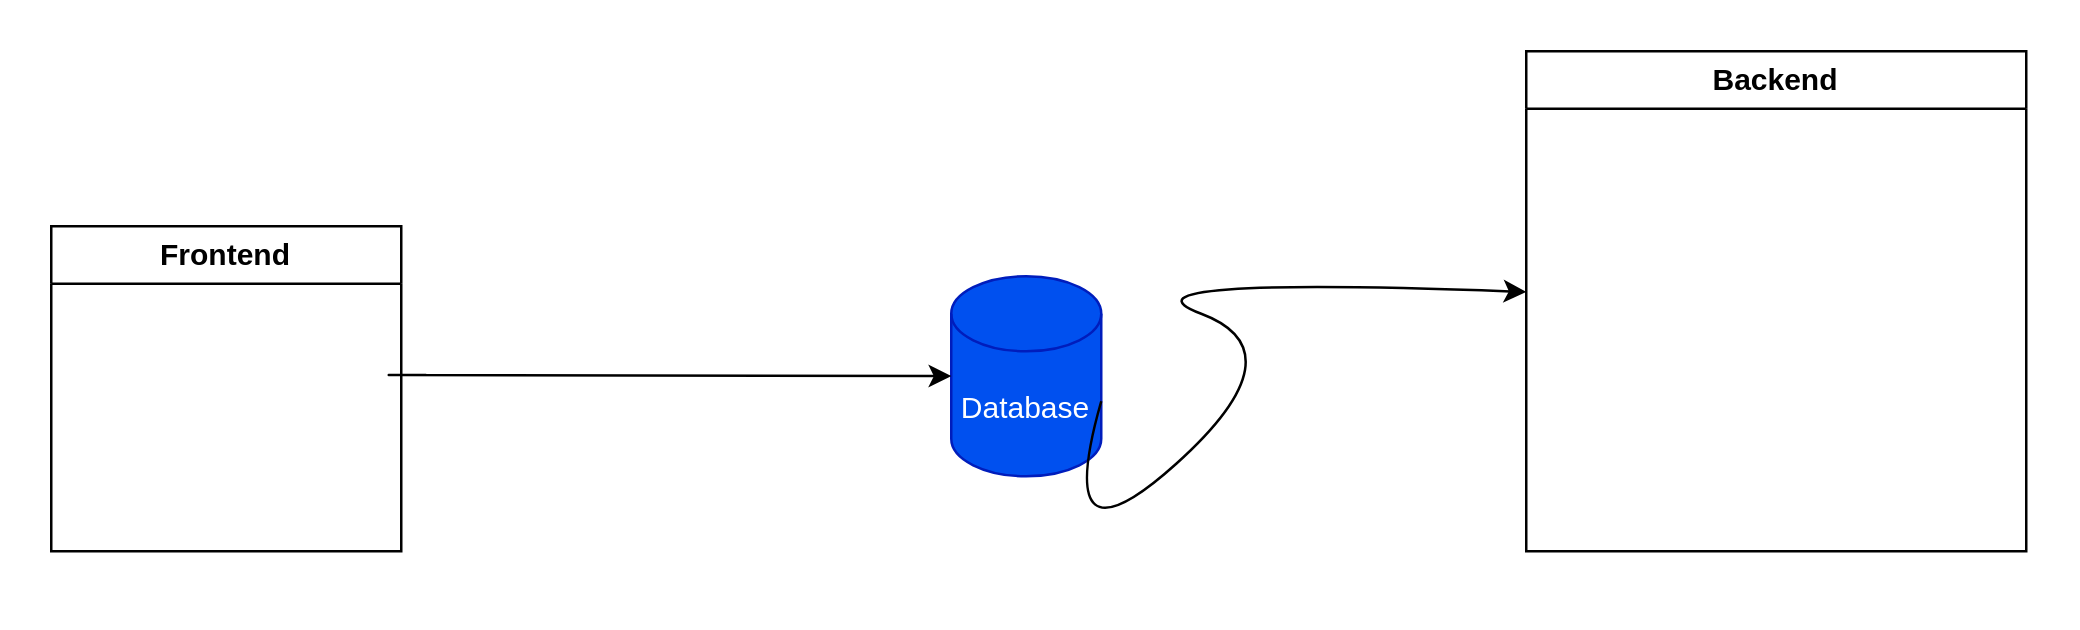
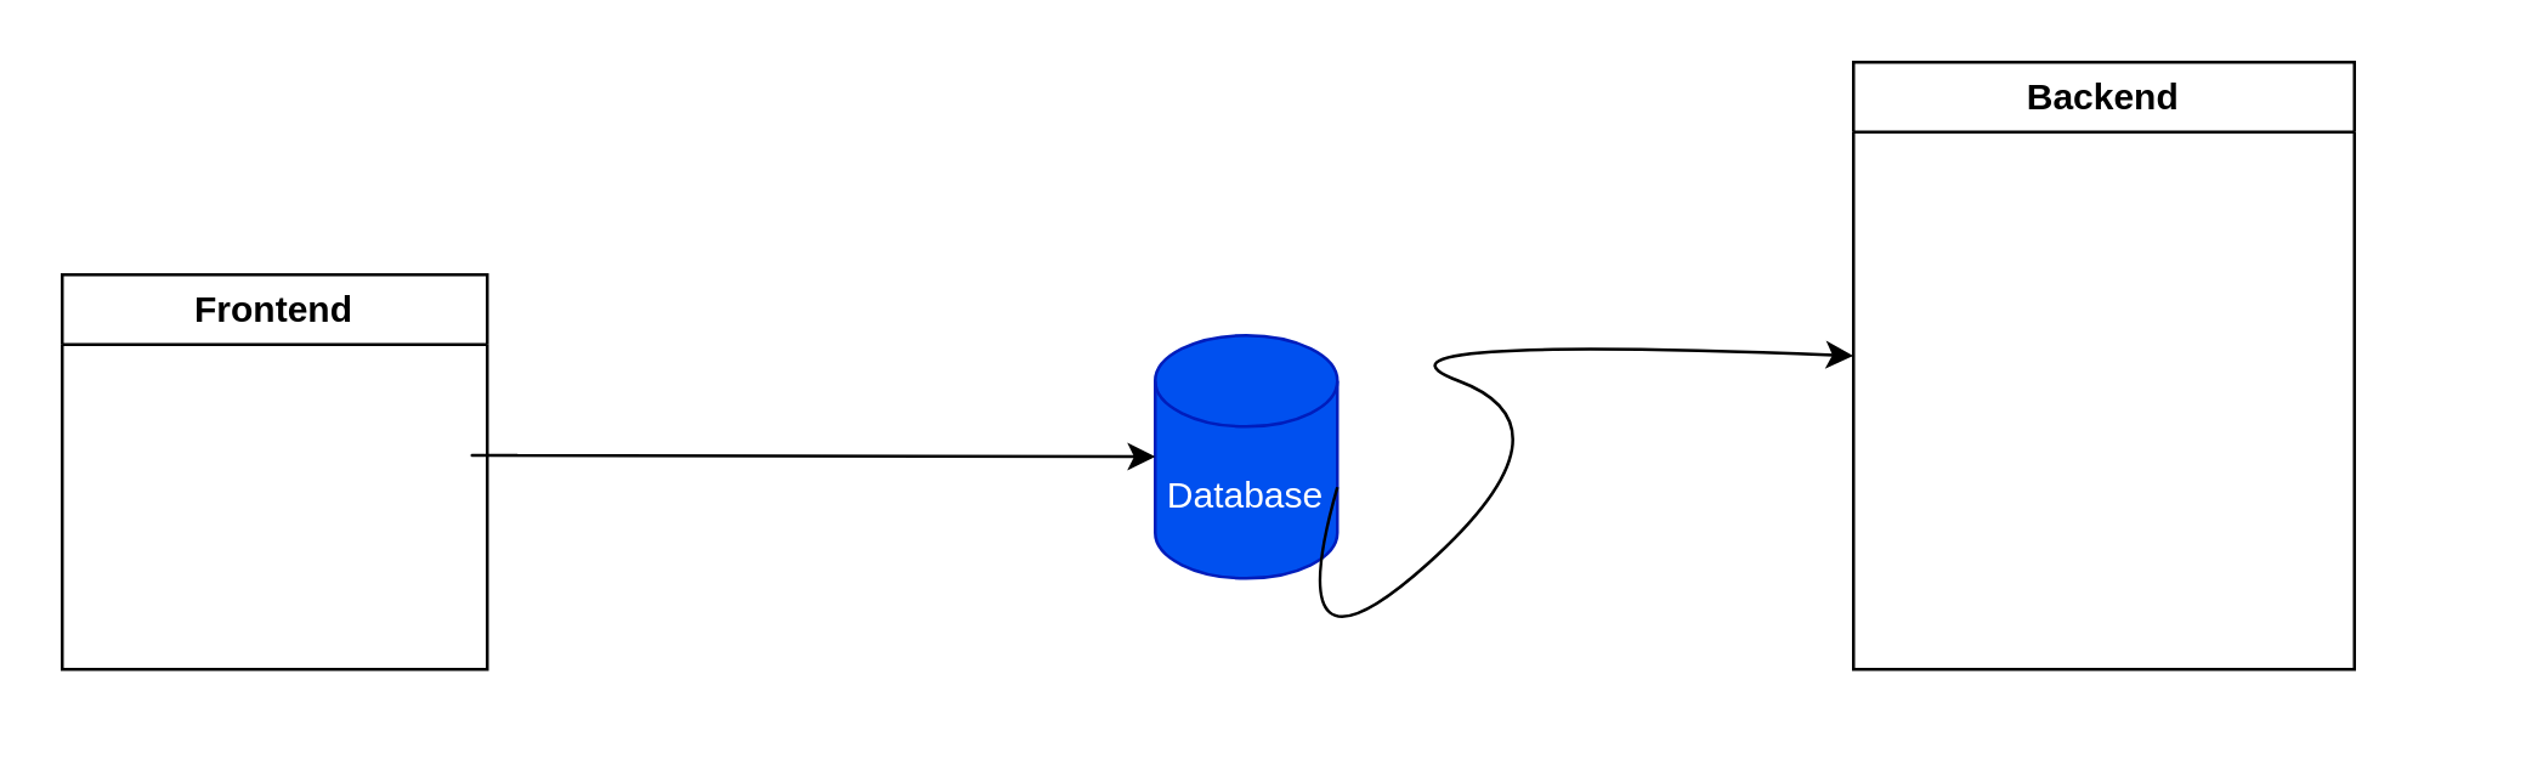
- <mxCell id="5" value="Backend" style="swimlane;whiteSpace=wrap;html=1;" vertex="1" parent="1"><mxGeometry x="610" y="20" width="200" height="200" as="geometry" /></mxCell>
+ <mxCell id="5" value="Backend" style="swimlane;whiteSpace=wrap;html=1;" vertex="1" parent="1"><mxGeometry x="610" y="20" width="165" height="200" as="geometry" /></mxCell>
